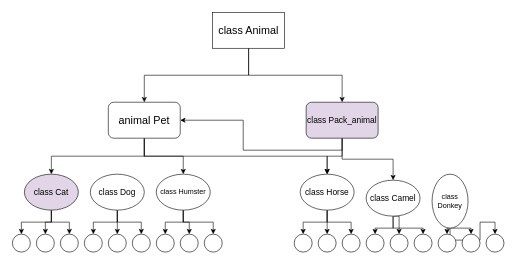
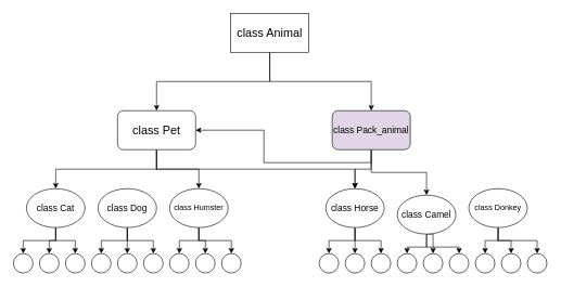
- <mxCell id="8" value="&lt;font style=&quot;font-size: 18px;&quot;&gt;animal Pet&lt;/font&gt;" style="rounded=1;whiteSpace=wrap;html=1;" parent="1" vertex="1"><mxGeometry x="180" y="170" width="120" height="60" as="geometry" /></mxCell>
+ <mxCell id="8" value="&lt;font style=&quot;font-size: 18px;&quot;&gt;class Pet&lt;/font&gt;" style="rounded=1;whiteSpace=wrap;html=1;" parent="1" vertex="1"><mxGeometry x="180" y="170" width="120" height="60" as="geometry" /></mxCell>
- <mxCell id="16" value="&lt;font style=&quot;font-size: 14px;&quot;&gt;class Cat&lt;/font&gt;" style="ellipse;whiteSpace=wrap;html=1;fillColor=#e1d5e7;" parent="1" vertex="1"><mxGeometry x="40" y="290" width="90" height="60" as="geometry" /></mxCell>
+ <mxCell id="16" value="&lt;font style=&quot;font-size: 14px;&quot;&gt;class Cat&lt;/font&gt;" style="ellipse;whiteSpace=wrap;html=1;" parent="1" vertex="1"><mxGeometry x="40" y="290" width="90" height="60" as="geometry" /></mxCell>
- <mxCell id="36" value="class Donkey" style="ellipse;whiteSpace=wrap;html=1;" parent="1" vertex="1"><mxGeometry x="720" y="290" width="60" height="90" as="geometry" /></mxCell>
+ <mxCell id="36" value="class Donkey" style="ellipse;whiteSpace=wrap;html=1;" parent="1" vertex="1"><mxGeometry x="720" y="290" width="90" height="60" as="geometry" /></mxCell>
